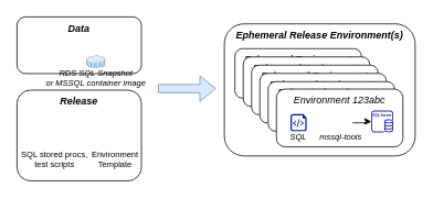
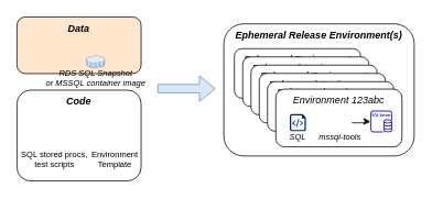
- <mxCell id="3" value="&lt;i style=&quot;font-size: 12px;&quot;&gt;Data&lt;/i&gt;" style="rounded=1;whiteSpace=wrap;html=1;fontSize=12;labelPosition=center;verticalLabelPosition=middle;align=center;verticalAlign=top;fontStyle=1" vertex="1" parent="1"><mxGeometry x="20" y="20" width="150" height="68.64" as="geometry" /></mxCell>
+ <mxCell id="3" value="&lt;i style=&quot;font-size: 12px;&quot;&gt;Data&lt;/i&gt;" style="rounded=1;whiteSpace=wrap;html=1;fontSize=12;labelPosition=center;verticalLabelPosition=middle;align=center;verticalAlign=top;fontStyle=1;fillColor=#ffe6cc;" vertex="1" parent="1"><mxGeometry x="20" y="20" width="150" height="68.64" as="geometry" /></mxCell>
- <mxCell id="2" value="&lt;i style=&quot;font-size: 12px;&quot;&gt;Release&lt;/i&gt;" style="rounded=1;whiteSpace=wrap;html=1;fontSize=12;labelPosition=center;verticalLabelPosition=middle;align=center;verticalAlign=top;fontStyle=1" vertex="1" parent="1"><mxGeometry x="20" y="108.64" width="150" height="110" as="geometry" /></mxCell>
+ <mxCell id="2" value="&lt;i style=&quot;font-size: 12px;&quot;&gt;Code&lt;/i&gt;" style="rounded=1;whiteSpace=wrap;html=1;fontSize=12;labelPosition=center;verticalLabelPosition=middle;align=center;verticalAlign=top;fontStyle=1" vertex="1" parent="1"><mxGeometry x="20" y="108.64" width="150" height="110" as="geometry" /></mxCell>
